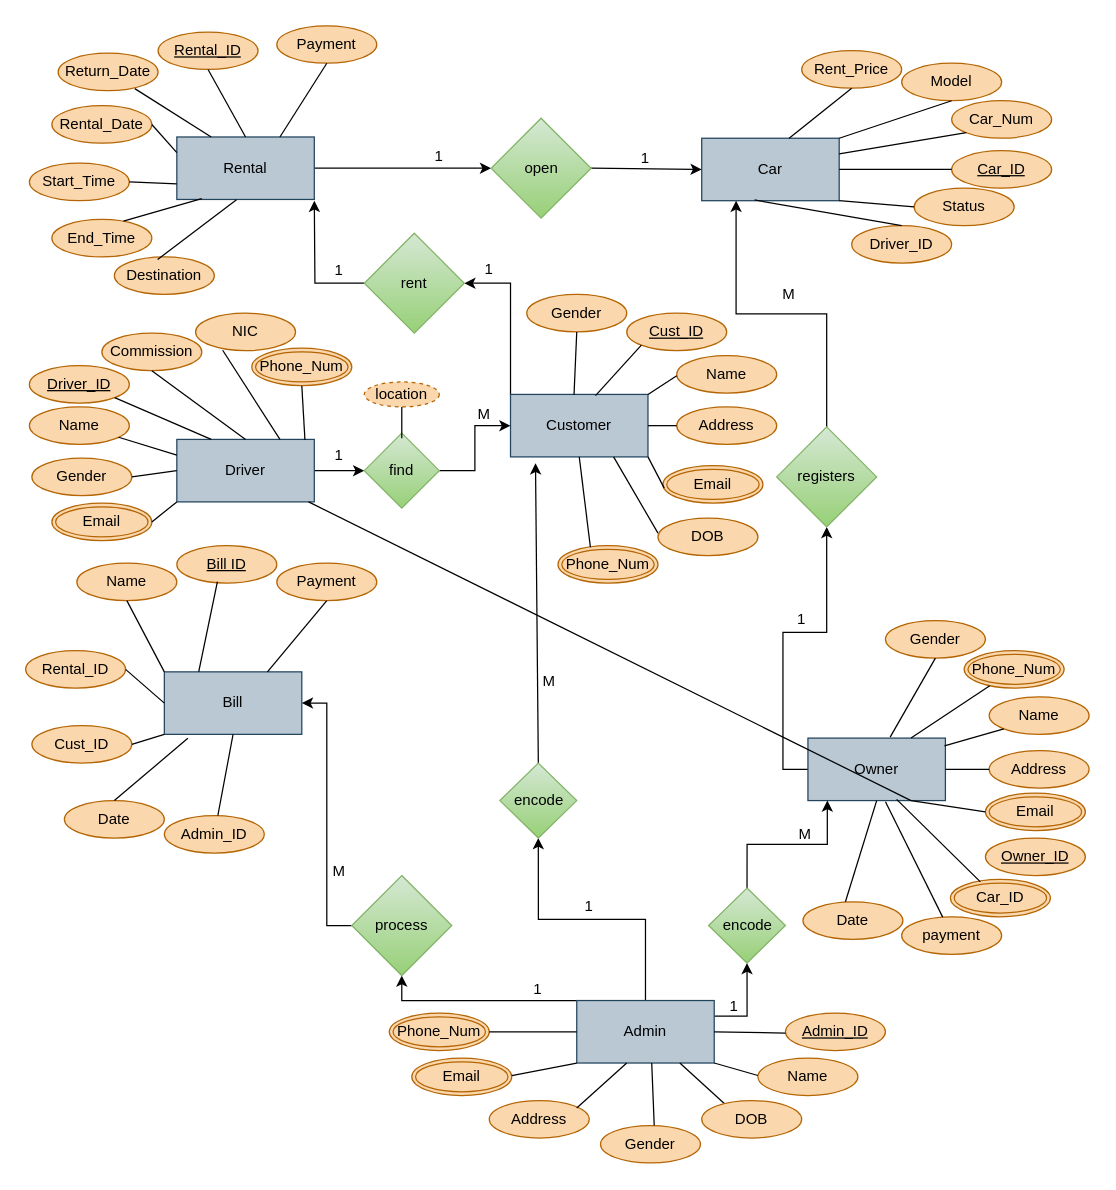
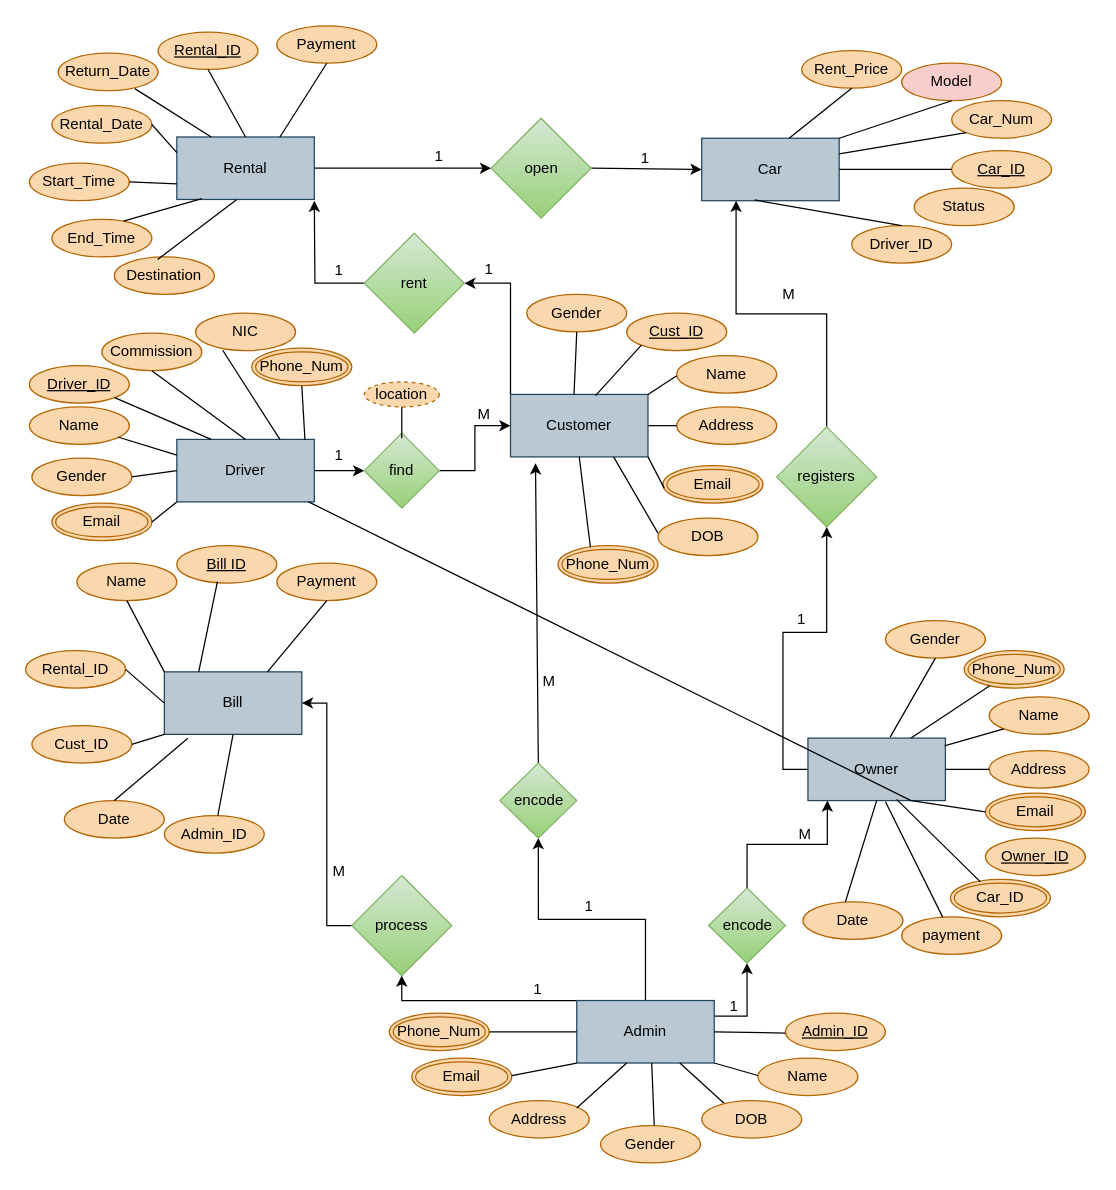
- <mxCell id="4" value="Model" style="ellipse;whiteSpace=wrap;html=1;labelBackgroundColor=none;fillColor=#fad7ac;strokeColor=#b46504;" parent="1" vertex="1"><mxGeometry x="721" y="50" width="80" height="30" as="geometry" /></mxCell>
+ <mxCell id="4" value="Model" style="ellipse;whiteSpace=wrap;html=1;labelBackgroundColor=none;fillColor=#f8cecc;strokeColor=#b46504;" parent="1" vertex="1"><mxGeometry x="721" y="50" width="80" height="30" as="geometry" /></mxCell>
- <mxCell id="75" value="" style="endArrow=none;html=1;rounded=0;entryX=1;entryY=1;entryDx=0;entryDy=0;exitX=0;exitY=0.5;exitDx=0;exitDy=0;labelBackgroundColor=none;fontColor=default;" parent="1" source="6" target="2" edge="1"><mxGeometry width="50" height="50" relative="1" as="geometry"><mxPoint x="541" y="160" as="sourcePoint" /><mxPoint x="557.28" y="136.28" as="targetPoint" /><Array as="points" /></mxGeometry></mxCell>
